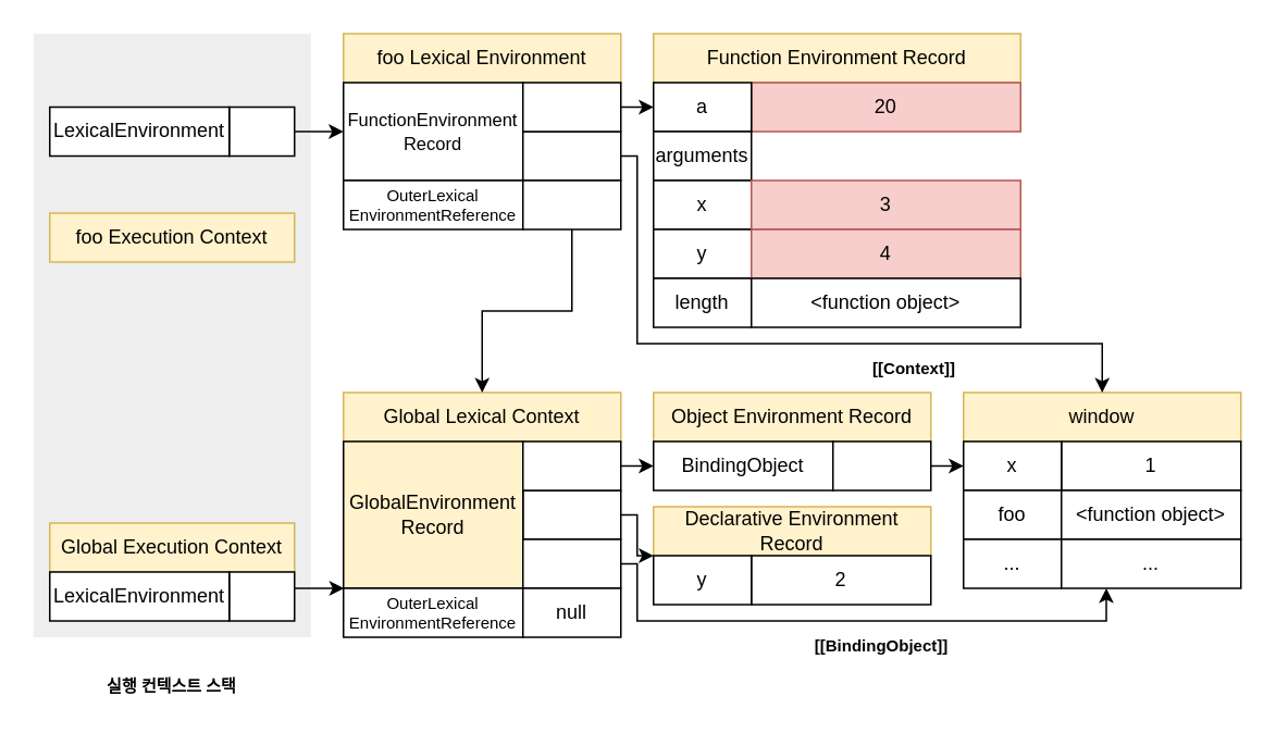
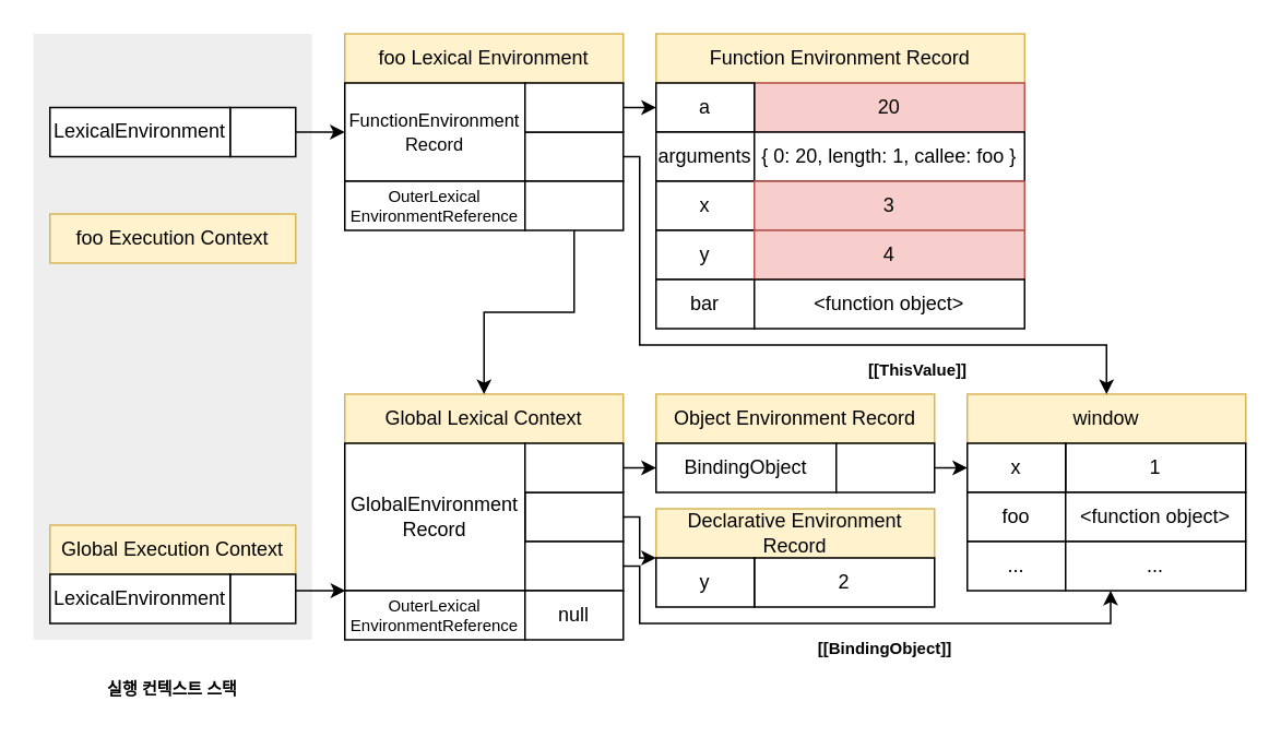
+ <mxCell id="51" value="{ 0: 20, length: 1, callee: foo }" style="rounded=0;whiteSpace=wrap;html=1;" parent="1" vertex="1"><mxGeometry x="460" y="80" width="165" height="30" as="geometry" /></mxCell>
- <mxCell id="54" value="length" style="rounded=0;whiteSpace=wrap;html=1;" parent="1" vertex="1"><mxGeometry x="400" y="170" width="60" height="30" as="geometry" /></mxCell>
+ <mxCell id="54" value="bar" style="rounded=0;whiteSpace=wrap;html=1;" parent="1" vertex="1"><mxGeometry x="400" y="170" width="60" height="30" as="geometry" /></mxCell>
- <mxCell id="57" value="&lt;b&gt;[[Context]]&lt;/b&gt;" style="text;html=1;strokeColor=none;fillColor=none;align=center;verticalAlign=middle;whiteSpace=wrap;rounded=0;fontSize=10;" parent="1" vertex="1"><mxGeometry x="510" y="210" width="100" height="30" as="geometry" /></mxCell>
+ <mxCell id="57" value="&lt;b&gt;[[ThisValue]]&lt;/b&gt;" style="text;html=1;strokeColor=none;fillColor=none;align=center;verticalAlign=middle;whiteSpace=wrap;rounded=0;fontSize=10;" parent="1" vertex="1"><mxGeometry x="510" y="210" width="100" height="30" as="geometry" /></mxCell>
- <mxCell id="6" value="GlobalEnvironment&lt;br&gt;Record" style="rounded=0;whiteSpace=wrap;html=1;fillColor=#fff2cc;" parent="1" vertex="1"><mxGeometry x="210" y="270" width="110" height="90" as="geometry" /></mxCell>
+ <mxCell id="6" value="GlobalEnvironment&lt;br&gt;Record" style="rounded=0;whiteSpace=wrap;html=1;" parent="1" vertex="1"><mxGeometry x="210" y="270" width="110" height="90" as="geometry" /></mxCell>
